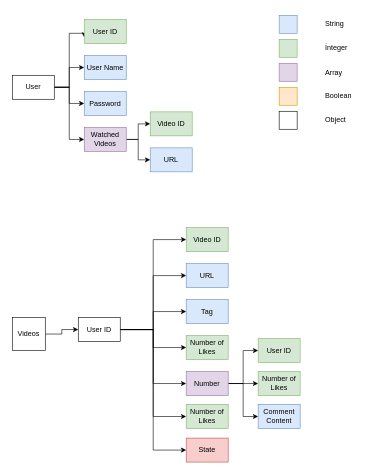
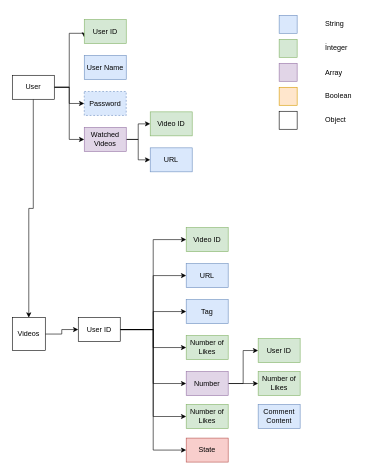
- <mxCell id="3" style="edgeStyle=orthogonalEdgeStyle;rounded=0;orthogonalLoop=1;jettySize=auto;html=1;entryX=0;entryY=0.5;entryDx=0;entryDy=0;" edge="1" parent="1" source="6" target="7"><mxGeometry relative="1" as="geometry" /></mxCell>
+ <mxCell id="3" style="edgeStyle=orthogonalEdgeStyle;rounded=0;orthogonalLoop=1;jettySize=auto;html=1;" edge="1" parent="1" source="6" target="9"><mxGeometry relative="1" as="geometry" /></mxCell>
- <mxCell id="10" value="&lt;font style=&quot;vertical-align: inherit;&quot;&gt;&lt;font style=&quot;vertical-align: inherit;&quot;&gt;Password&lt;/font&gt;&lt;/font&gt;" style="whiteSpace=wrap;html=1;fillColor=#dae8fc;strokeColor=#6c8ebf;" vertex="1" parent="1"><mxGeometry x="140" y="152" width="70" height="40" as="geometry" /></mxCell>
+ <mxCell id="10" value="&lt;font style=&quot;vertical-align: inherit;&quot;&gt;&lt;font style=&quot;vertical-align: inherit;&quot;&gt;Password&lt;/font&gt;&lt;/font&gt;" style="whiteSpace=wrap;html=1;fillColor=#dae8fc;strokeColor=#6c8ebf;dashed=1;" vertex="1" parent="1"><mxGeometry x="140" y="152" width="70" height="40" as="geometry" /></mxCell>
- <mxCell id="28" style="edgeStyle=orthogonalEdgeStyle;rounded=0;orthogonalLoop=1;jettySize=auto;html=1;entryX=0;entryY=0.5;entryDx=0;entryDy=0;" edge="1" parent="1" source="30" target="34"><mxGeometry relative="1" as="geometry" /></mxCell>
